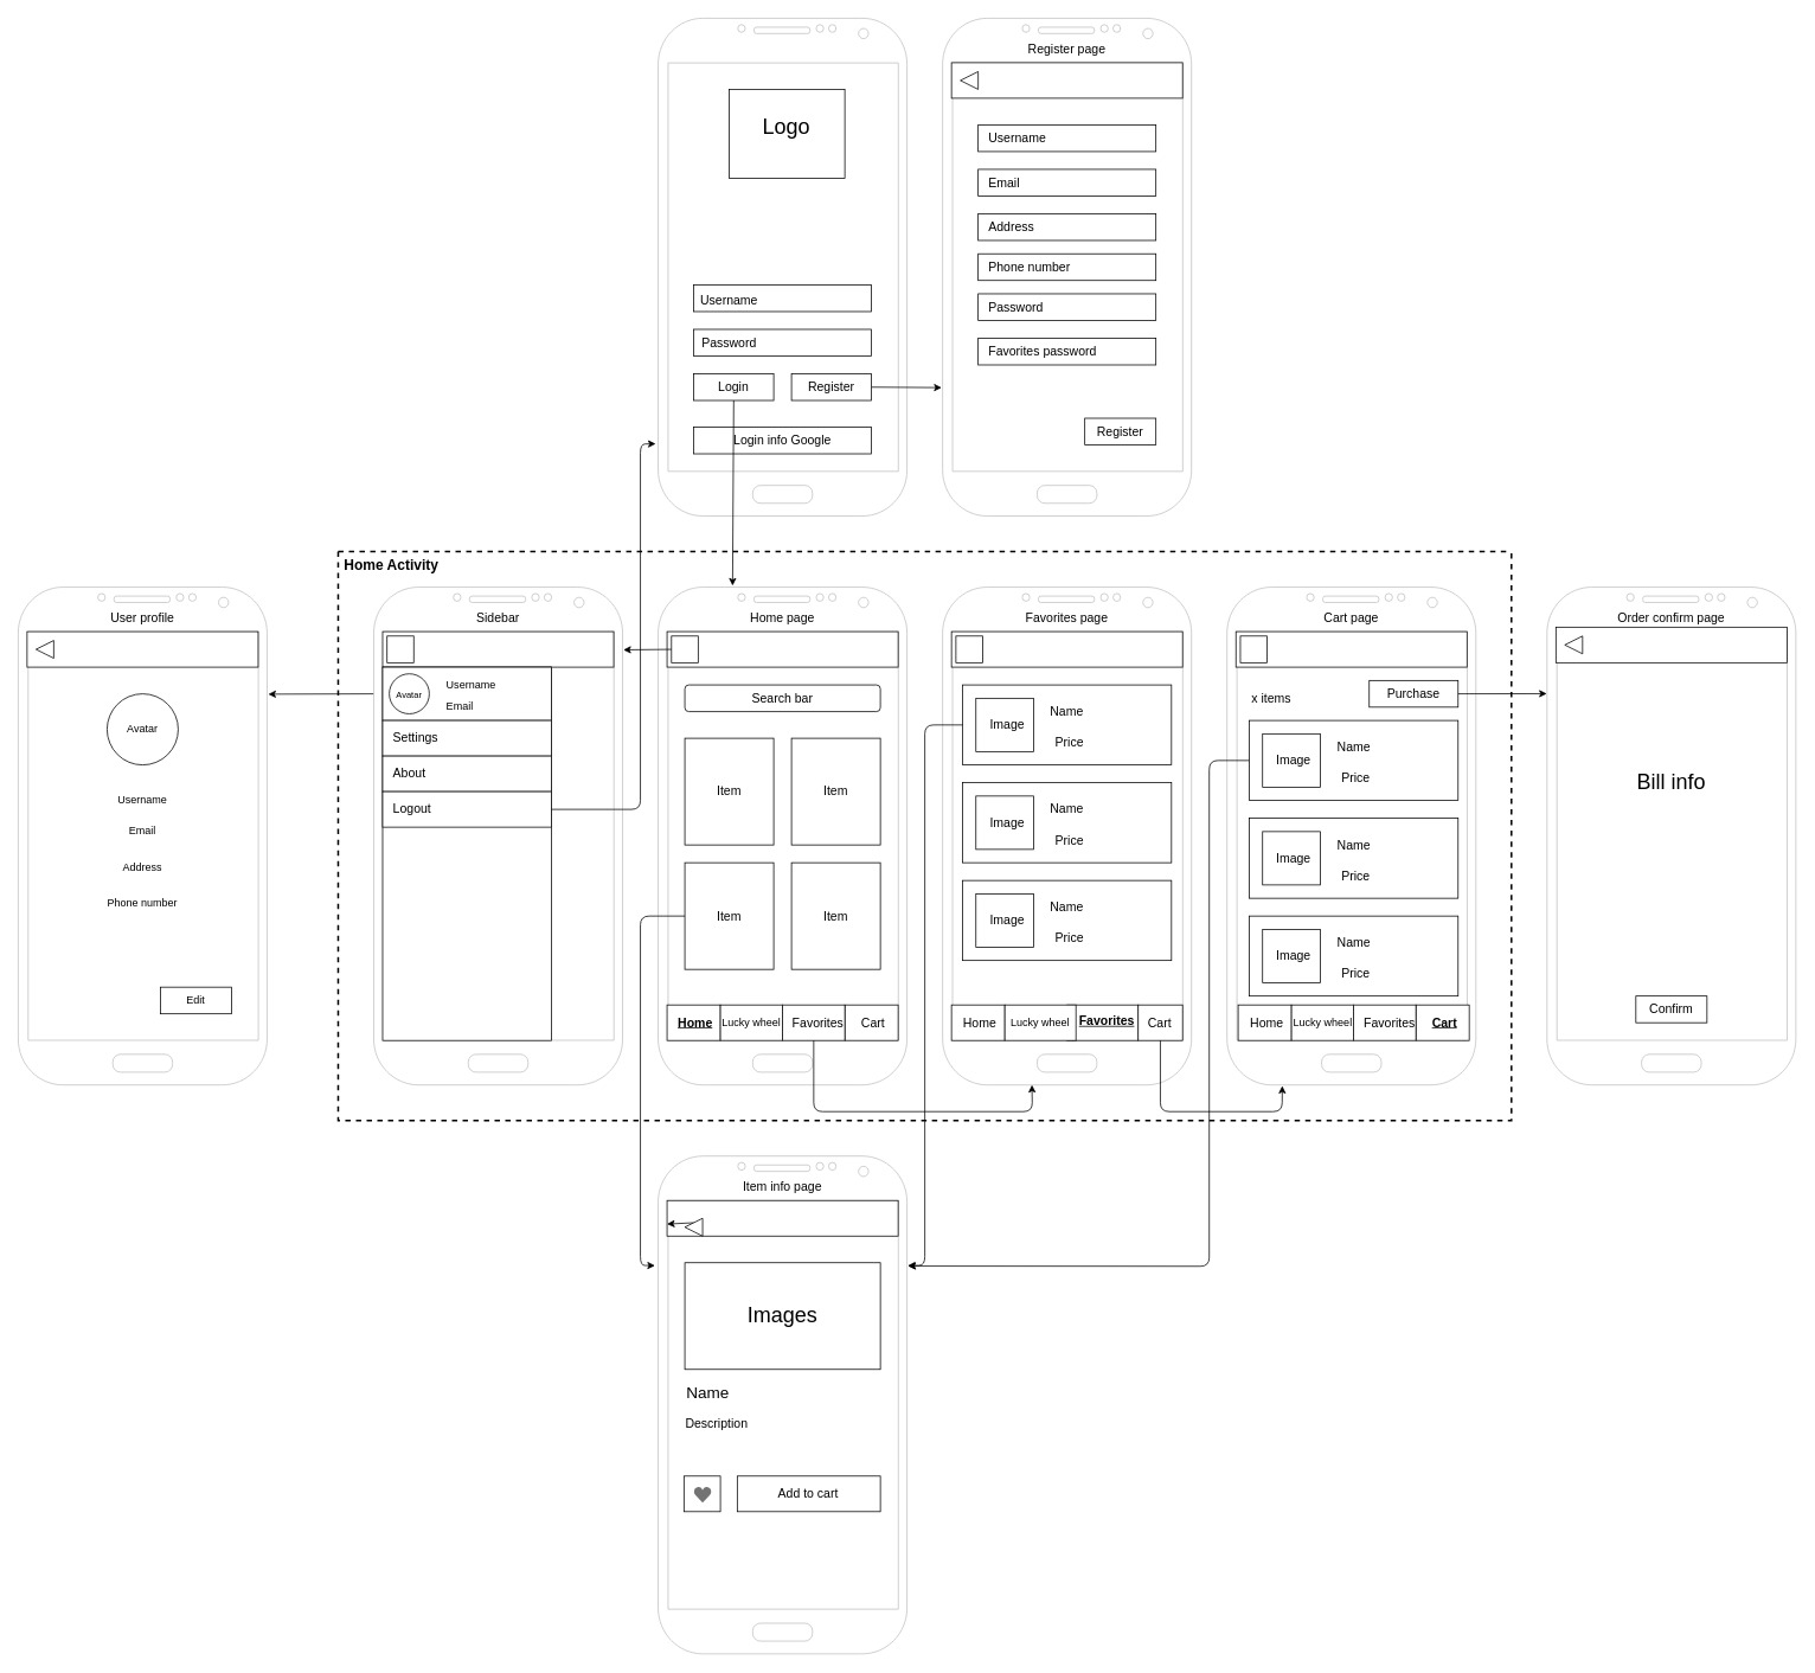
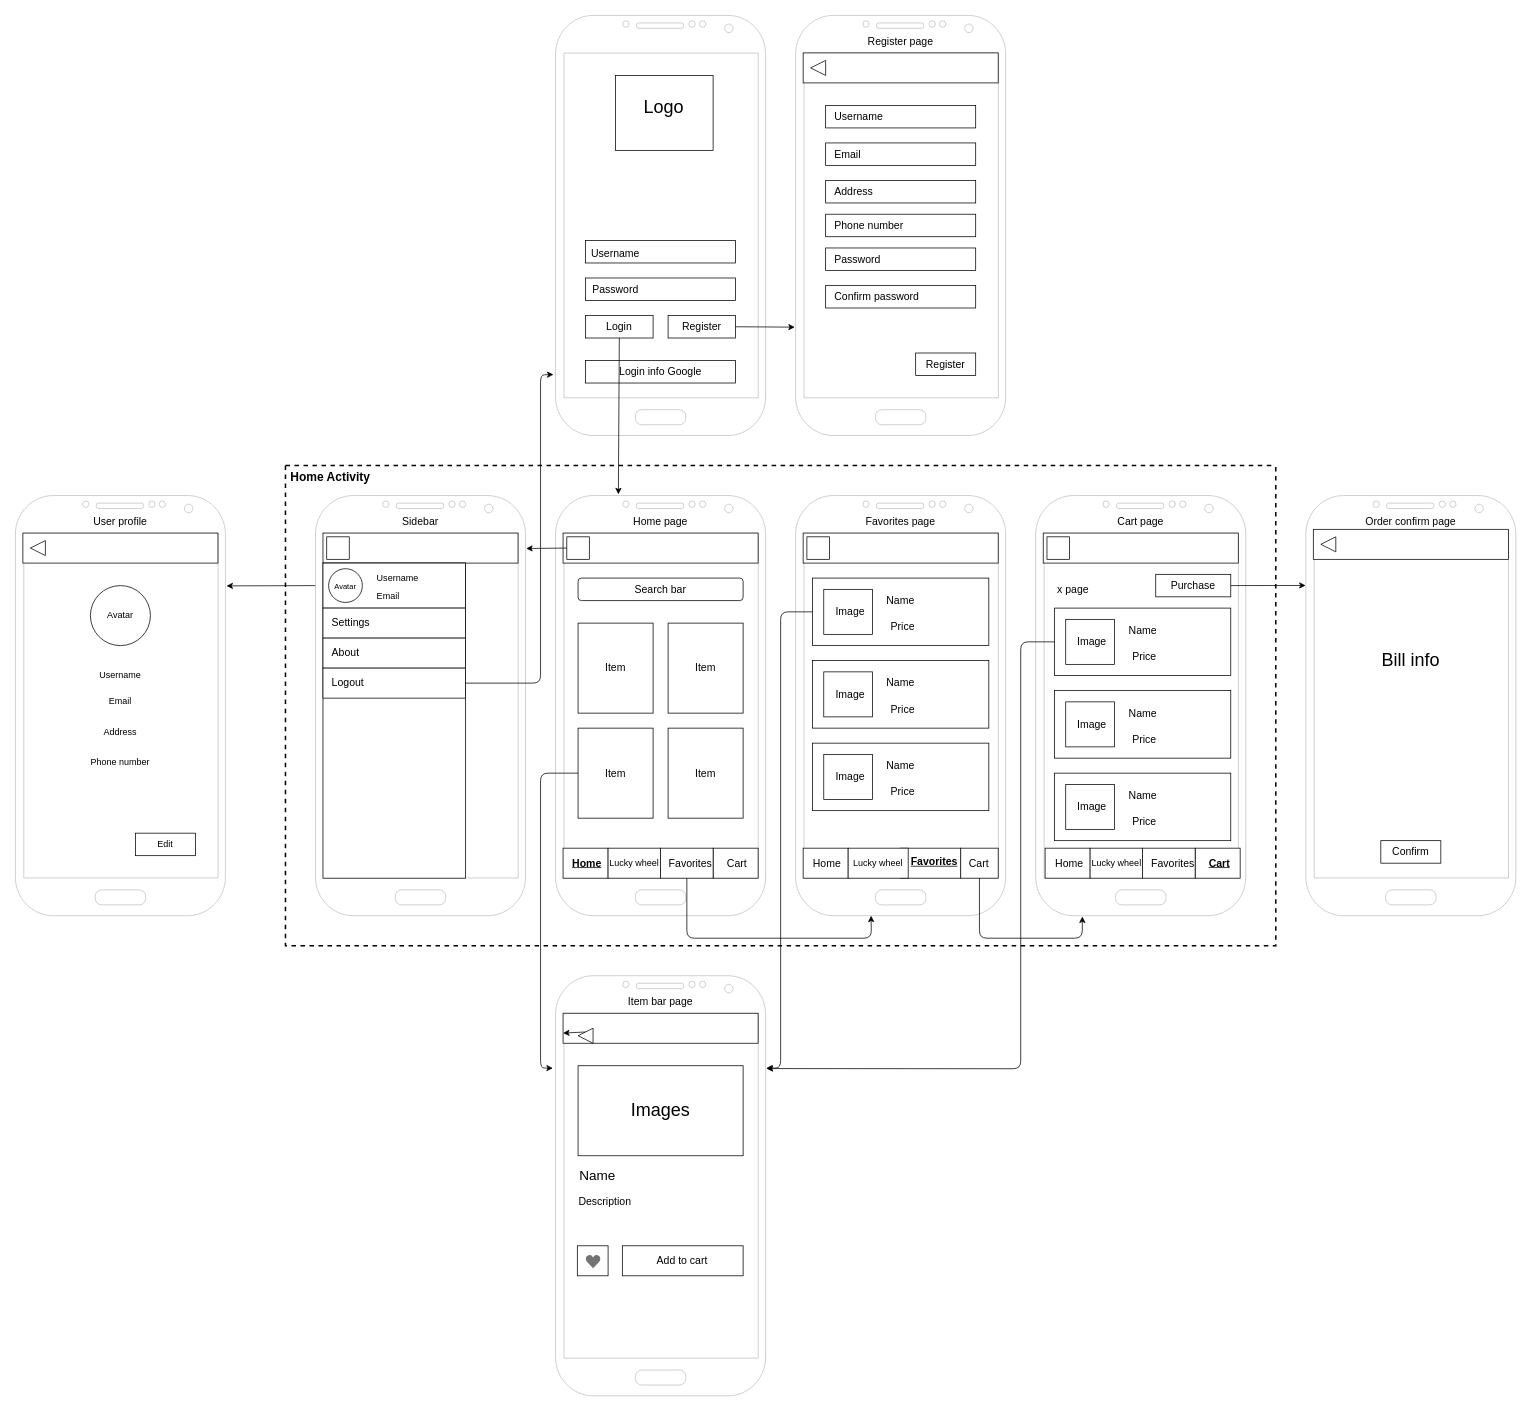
- <mxCell id="28" value="Favorites password" style="text;html=1;strokeColor=none;fillColor=none;align=left;verticalAlign=middle;whiteSpace=wrap;rounded=0;fontSize=14;movable=1;resizable=1;rotatable=1;deletable=1;editable=1;connectable=1;" parent="27" vertex="1"><mxGeometry x="10" width="180" height="30" as="geometry" /></mxCell>
+ <mxCell id="28" value="Confirm password" style="text;html=1;strokeColor=none;fillColor=none;align=left;verticalAlign=middle;whiteSpace=wrap;rounded=0;fontSize=14;movable=1;resizable=1;rotatable=1;deletable=1;editable=1;connectable=1;" parent="27" vertex="1"><mxGeometry x="10" width="180" height="30" as="geometry" /></mxCell>
- <mxCell id="132" value="x items" style="text;html=1;strokeColor=none;fillColor=none;align=center;verticalAlign=middle;whiteSpace=wrap;rounded=0;fontSize=14;" parent="128" vertex="1"><mxGeometry x="20" y="110" width="60" height="30" as="geometry" /></mxCell>
+ <mxCell id="132" value="x page" style="text;html=1;strokeColor=none;fillColor=none;align=center;verticalAlign=middle;whiteSpace=wrap;rounded=0;fontSize=14;" parent="128" vertex="1"><mxGeometry x="20" y="110" width="60" height="30" as="geometry" /></mxCell>
- <mxCell id="49" value="Item info page" style="text;html=1;strokeColor=none;fillColor=none;align=center;verticalAlign=middle;whiteSpace=wrap;rounded=0;fontSize=14;" parent="48" vertex="1"><mxGeometry x="80" y="20" width="120" height="30" as="geometry" /></mxCell>
+ <mxCell id="49" value="Item bar page" style="text;html=1;strokeColor=none;fillColor=none;align=center;verticalAlign=middle;whiteSpace=wrap;rounded=0;fontSize=14;" parent="48" vertex="1"><mxGeometry x="80" y="20" width="120" height="30" as="geometry" /></mxCell>
